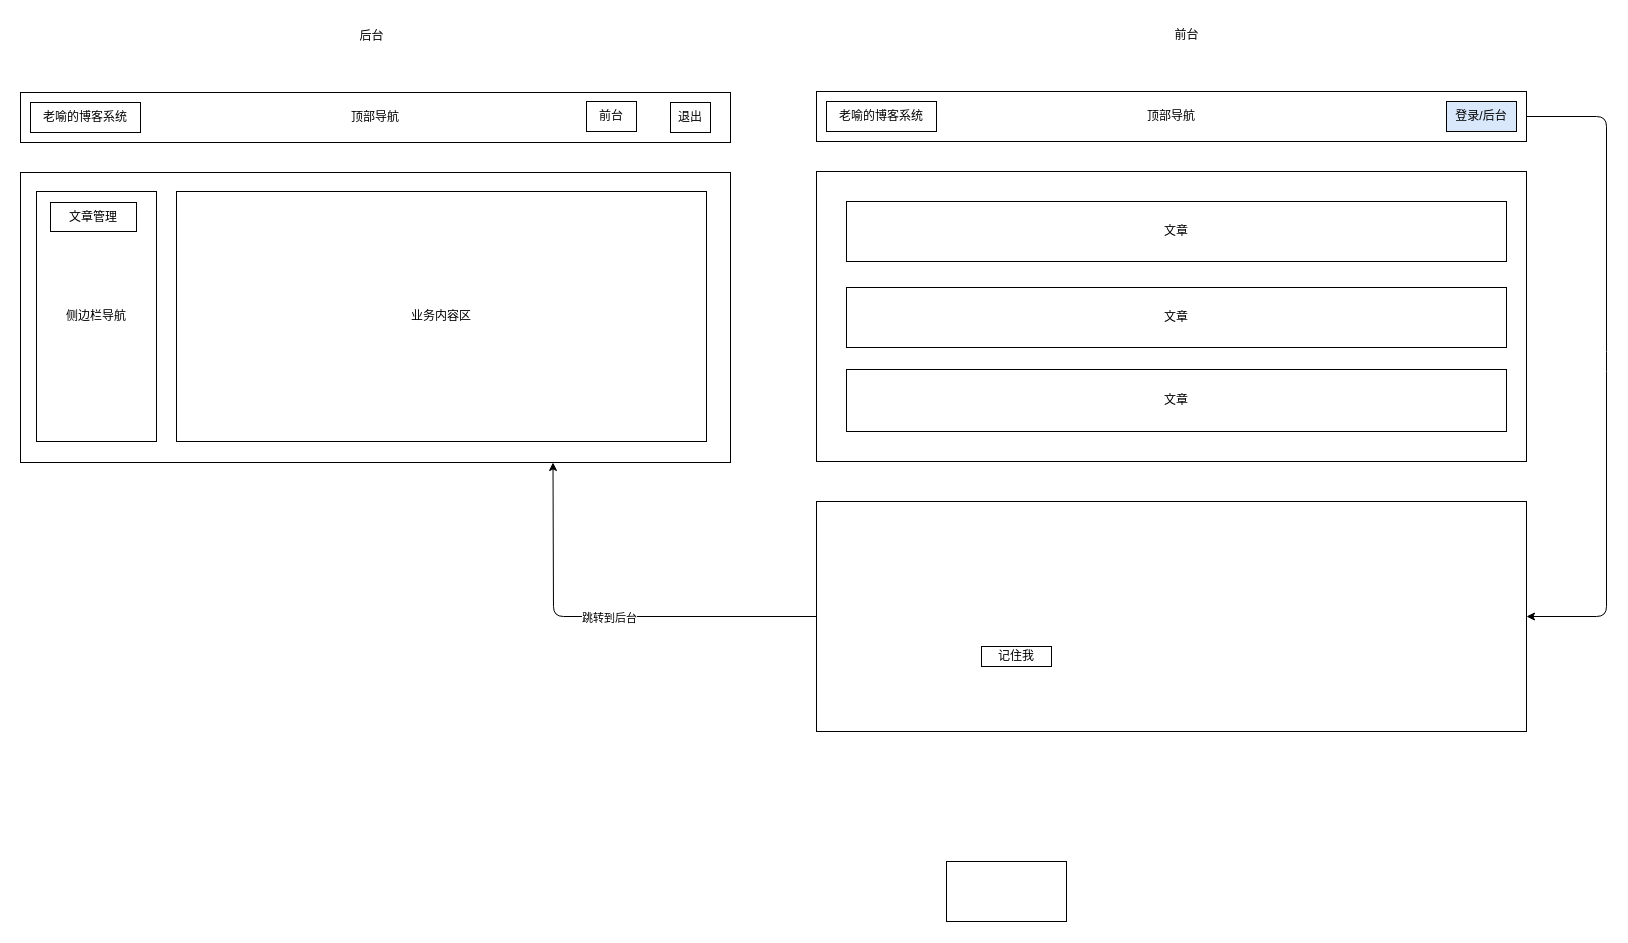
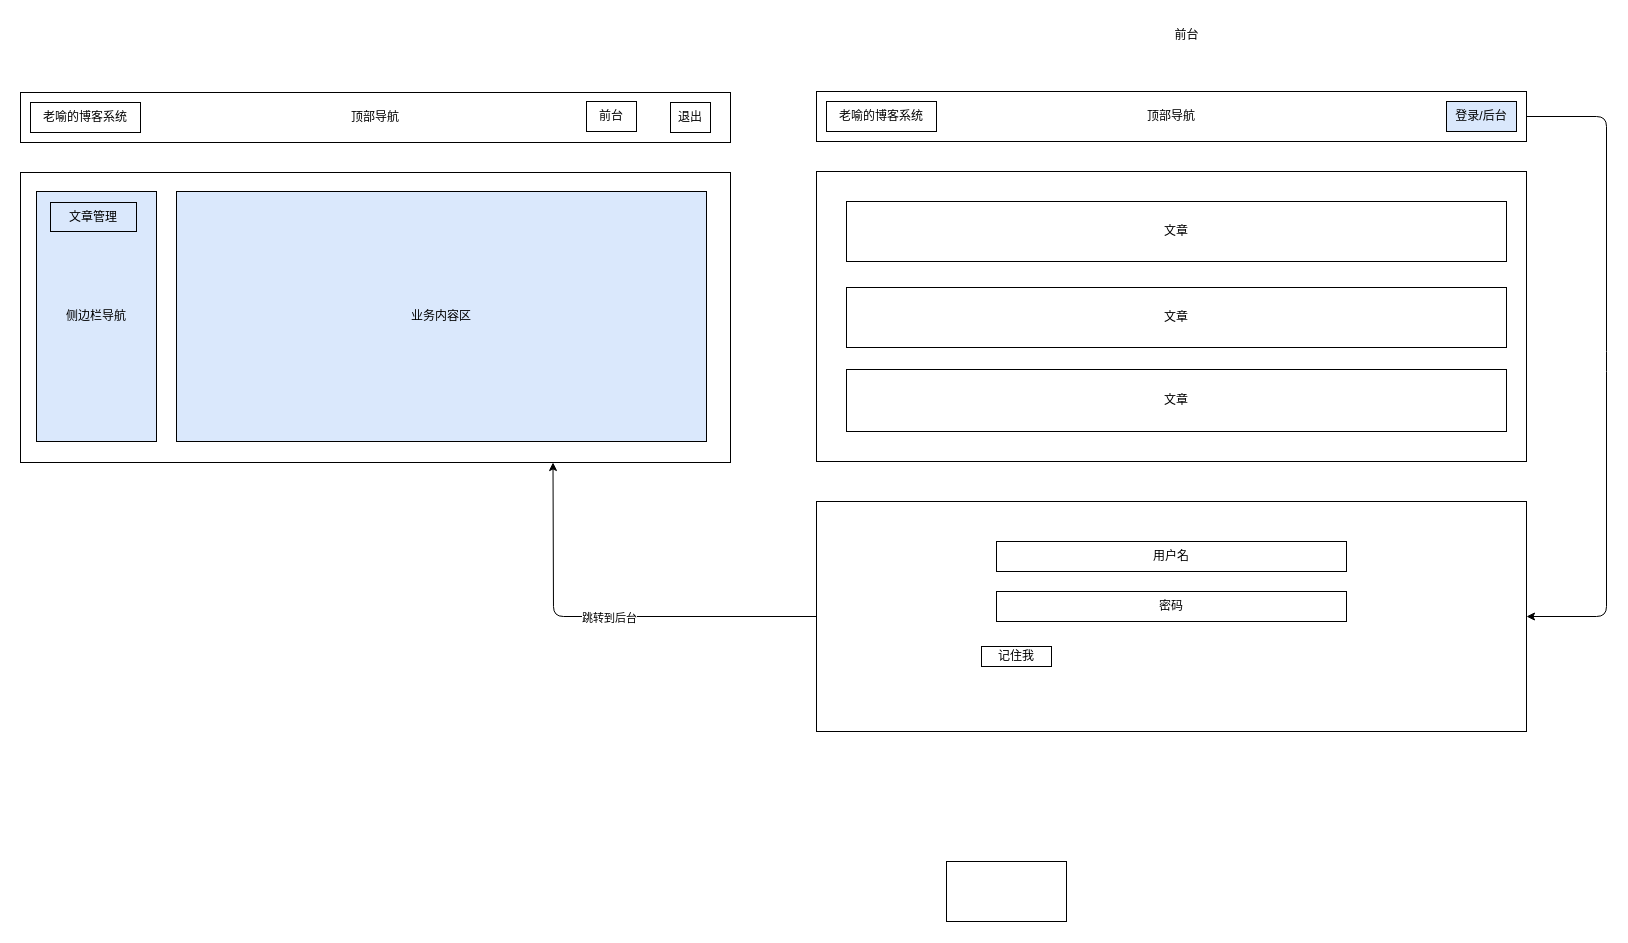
- <mxCell id="24" value="后台" style="text;html=1;align=center;verticalAlign=middle;resizable=0;points=[];autosize=1;strokeColor=none;fillColor=none;" vertex="1" parent="1"><mxGeometry x="346" y="21" width="50" height="30" as="geometry" /></mxCell>
- <mxCell id="28" value="文章管理" style="rounded=0;whiteSpace=wrap;html=1;" vertex="1" parent="1"><mxGeometry x="50" y="202" width="86" height="29" as="geometry" /></mxCell>
+ <mxCell id="28" value="文章管理" style="rounded=0;whiteSpace=wrap;html=1;fillColor=#dae8fc;" vertex="1" parent="1"><mxGeometry x="50" y="202" width="86" height="29" as="geometry" /></mxCell>
- <mxCell id="26" value="侧边栏导航" style="rounded=0;whiteSpace=wrap;html=1;" vertex="1" parent="1"><mxGeometry x="36" y="191" width="120" height="250" as="geometry" /></mxCell>
+ <mxCell id="26" value="侧边栏导航" style="rounded=0;whiteSpace=wrap;html=1;fillColor=#dae8fc;" vertex="1" parent="1"><mxGeometry x="36" y="191" width="120" height="250" as="geometry" /></mxCell>
- <mxCell id="27" value="业务内容区" style="rounded=0;whiteSpace=wrap;html=1;" vertex="1" parent="1"><mxGeometry x="176" y="191" width="530" height="250" as="geometry" /></mxCell>
+ <mxCell id="27" value="业务内容区" style="rounded=0;whiteSpace=wrap;html=1;fillColor=#dae8fc;" vertex="1" parent="1"><mxGeometry x="176" y="191" width="530" height="250" as="geometry" /></mxCell>
+ <mxCell id="10" value="用户名" style="rounded=0;whiteSpace=wrap;html=1;" vertex="1" parent="1"><mxGeometry x="996" y="541" width="350" height="30" as="geometry" /></mxCell>
+ <mxCell id="11" value="密码" style="rounded=0;whiteSpace=wrap;html=1;" vertex="1" parent="1"><mxGeometry x="996" y="591" width="350" height="30" as="geometry" /></mxCell>
